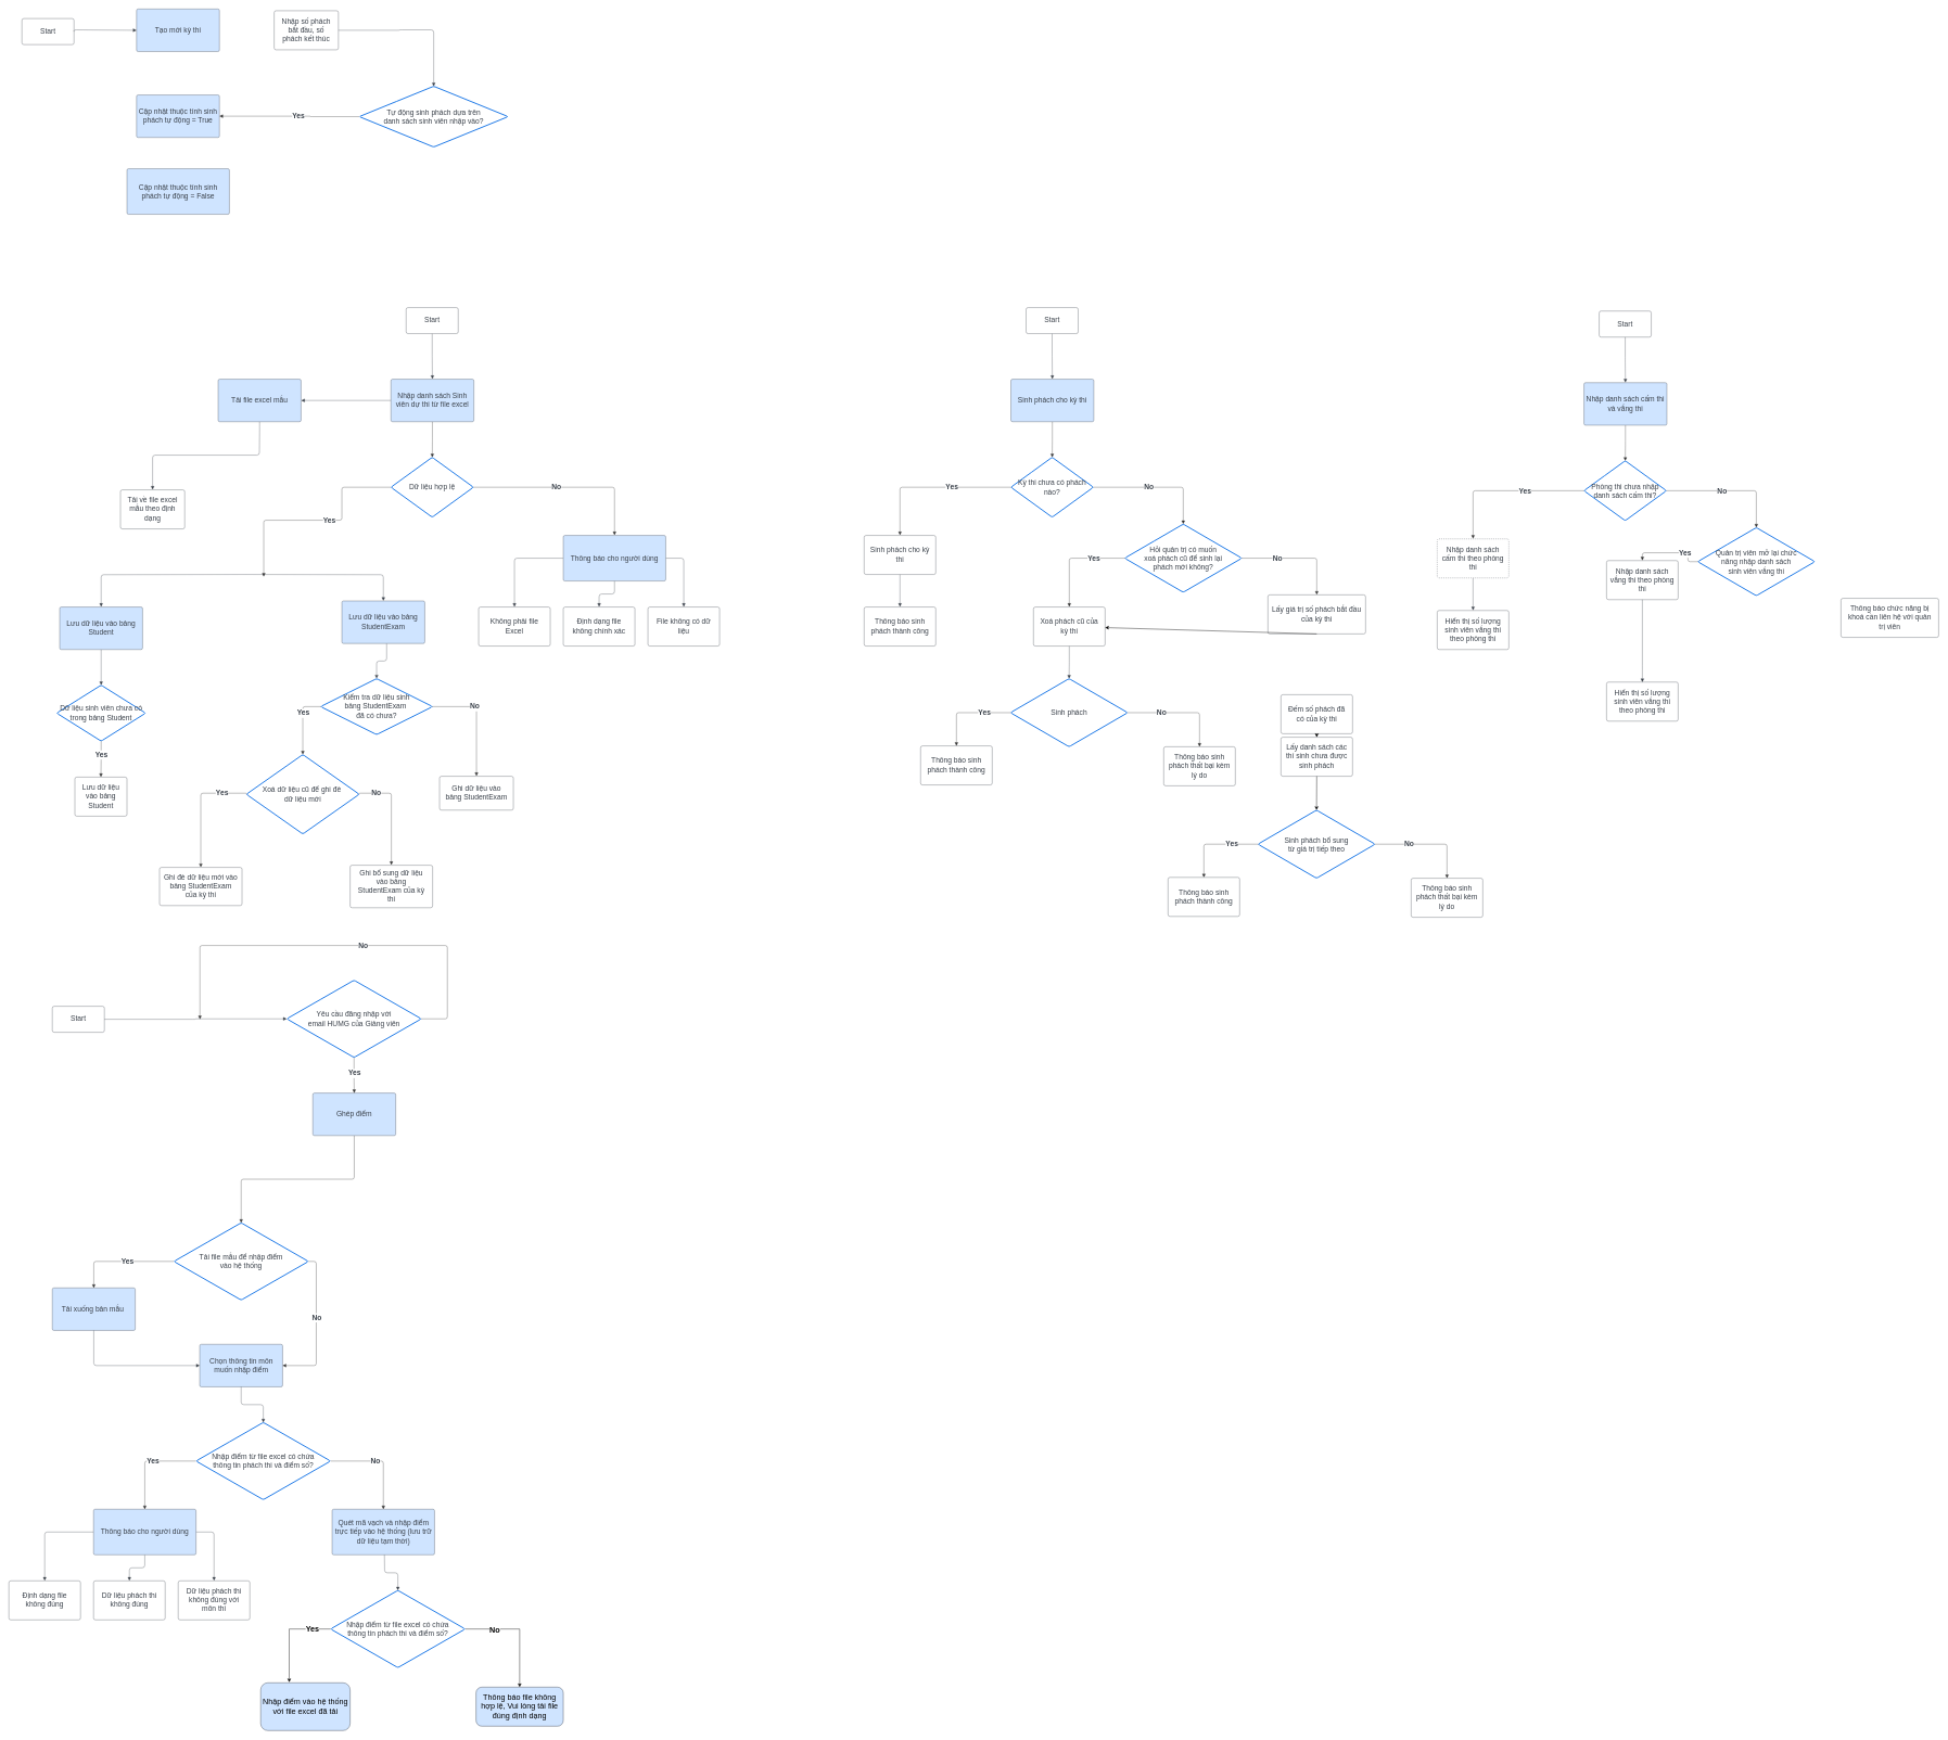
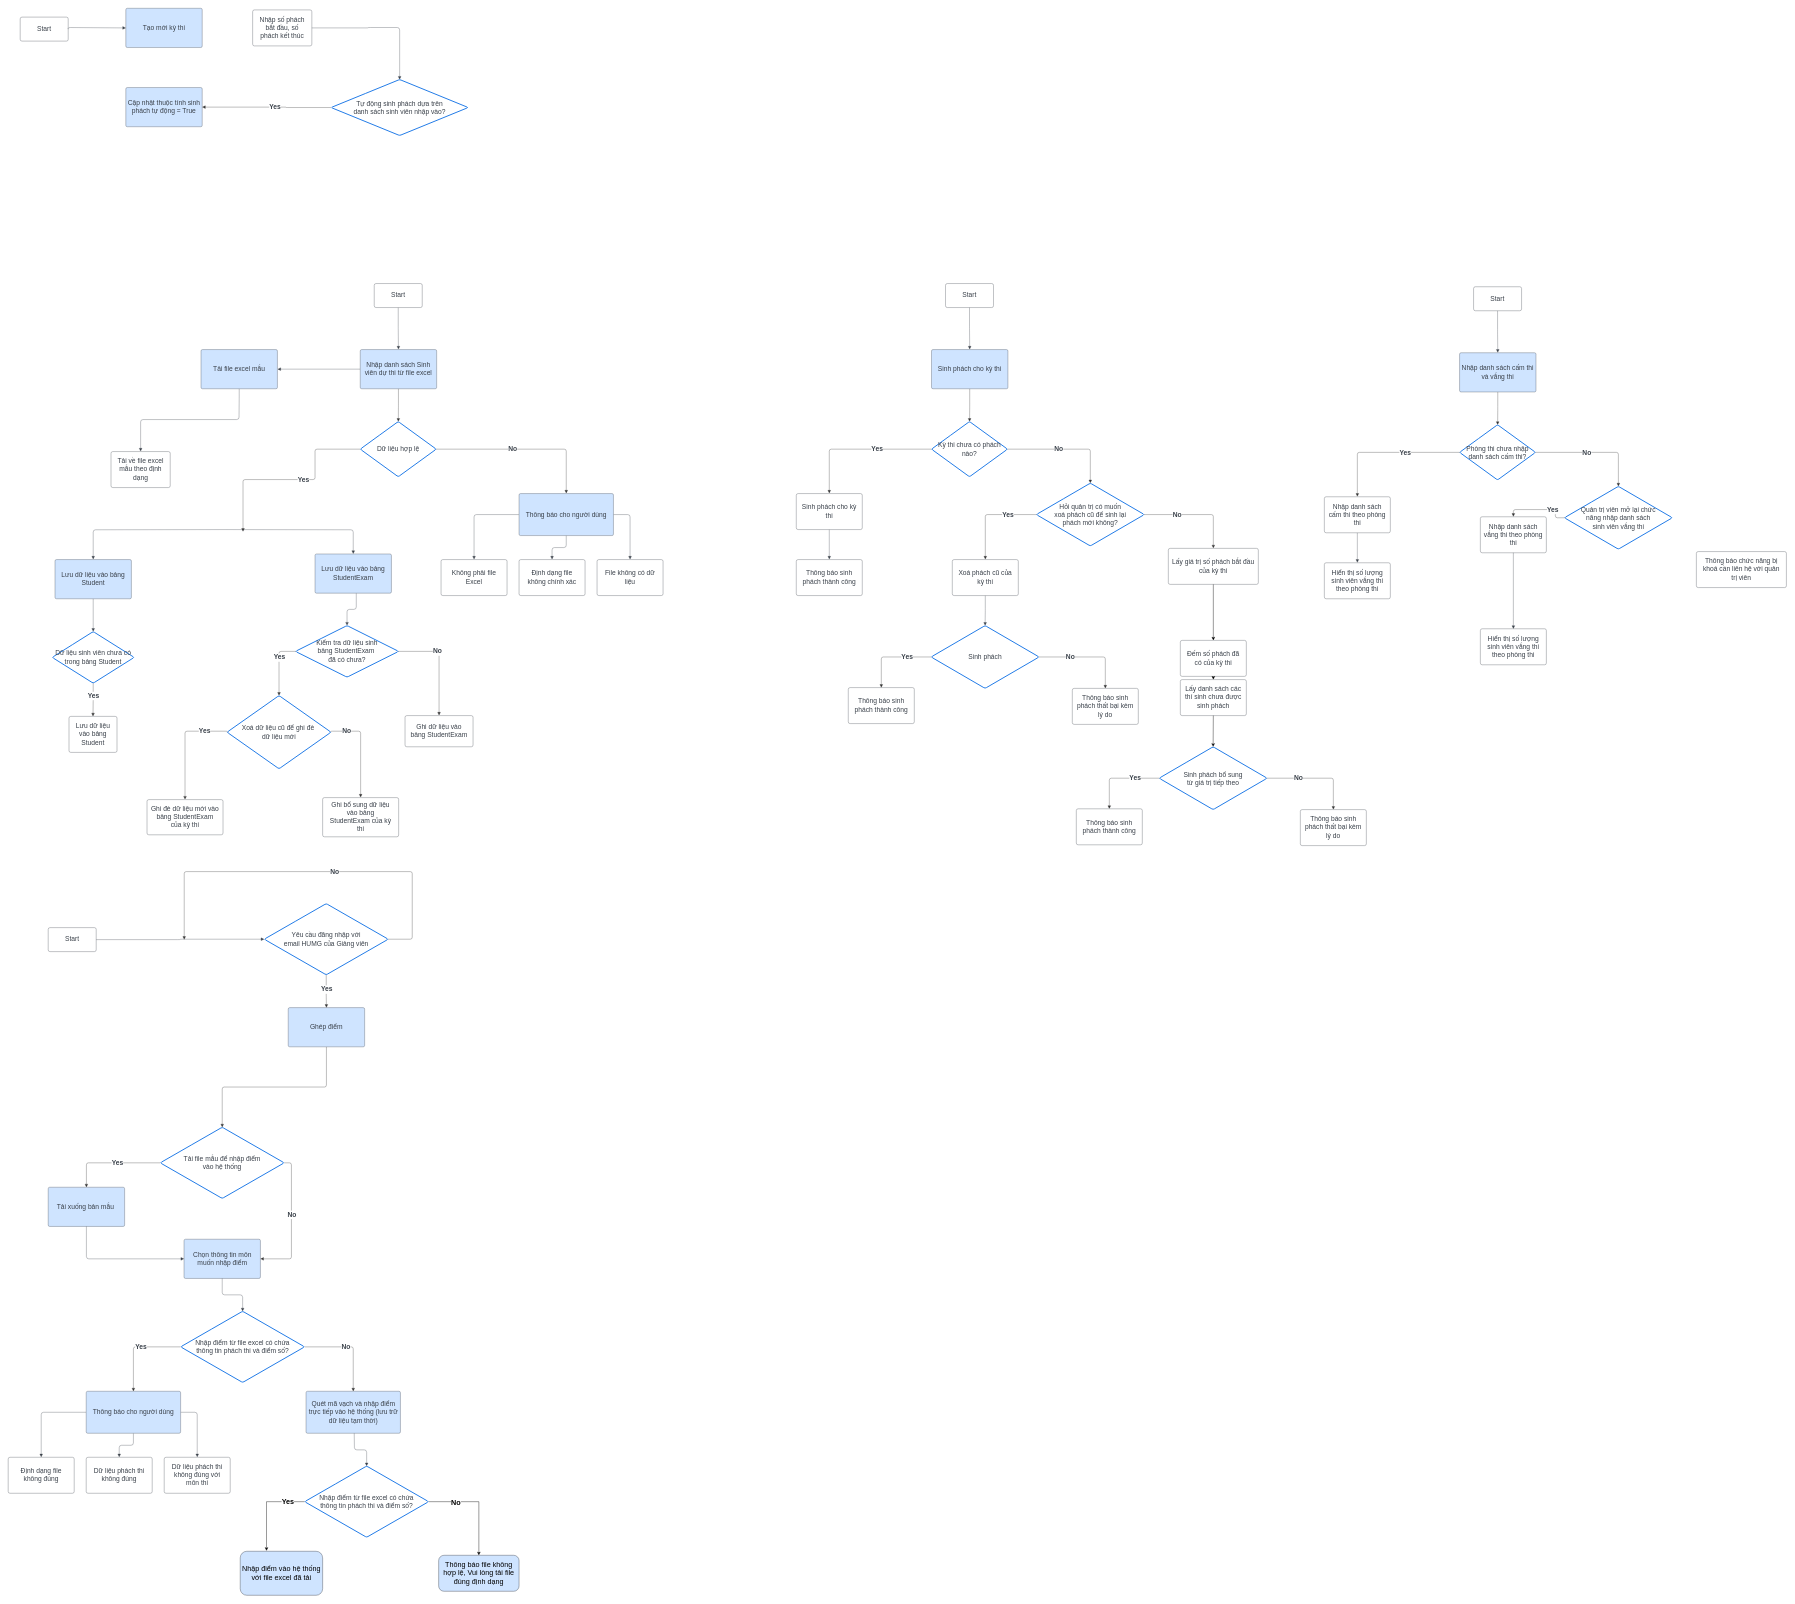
- <mxCell id="6" value="Cập nhật thuộc tính sinh phách tự động = False" style="html=1;overflow=block;blockSpacing=1;whiteSpace=wrap;fontSize=16.7;fontFamily=Helvetica;fontColor=#3a414a;spacing=3.8;strokeColor=#3a414a;strokeOpacity=100;fillOpacity=100;rounded=1;absoluteArcSize=1;arcSize=7.5;fillColor=#cfe4ff;strokeWidth=0.8;lucidId=9C02dhXhYO4_;" parent="1" vertex="1"><mxGeometry x="292" y="388" width="236" height="105" as="geometry" /></mxCell>
- <mxCell id="106" value="Nhập danh sách cấm thi theo phòng thi" style="html=1;overflow=block;blockSpacing=1;whiteSpace=wrap;fontSize=16.7;fontColor=#3a414a;spacing=9;strokeColor=#3a414a;strokeOpacity=100;rounded=1;absoluteArcSize=1;arcSize=9;strokeWidth=0.8;lucidId=s-42EG7QDbs1;dashed=1;" parent="34" vertex="1"><mxGeometry x="3310" y="1241" width="165" height="90" as="geometry" /></mxCell>
+ <mxCell id="106" value="Nhập danh sách cấm thi theo phòng thi" style="html=1;overflow=block;blockSpacing=1;whiteSpace=wrap;fontSize=16.7;fontColor=#3a414a;spacing=9;strokeColor=#3a414a;strokeOpacity=100;rounded=1;absoluteArcSize=1;arcSize=9;strokeWidth=0.8;lucidId=s-42EG7QDbs1;" parent="34" vertex="1"><mxGeometry x="3310" y="1241" width="165" height="90" as="geometry" /></mxCell>
- <mxCell id="37" value="" style="endArrow=classic;html=1;rounded=0;exitX=0.5;exitY=1;exitDx=0;exitDy=0;" parent="34" source="20" target="21" edge="1"><mxGeometry width="50" height="50" relative="1" as="geometry"><mxPoint x="3030" y="1468" as="sourcePoint" /><mxPoint x="3060" y="1488" as="targetPoint" /></mxGeometry></mxCell>
+ <mxCell id="37" value="" style="endArrow=classic;html=1;rounded=0;entryX=0.5;entryY=0;entryDx=0;entryDy=0;exitX=0.5;exitY=1;exitDx=0;exitDy=0;" parent="34" source="20" target="29" edge="1"><mxGeometry width="50" height="50" relative="1" as="geometry"><mxPoint x="3030" y="1468" as="sourcePoint" /><mxPoint x="3060" y="1488" as="targetPoint" /></mxGeometry></mxCell>
